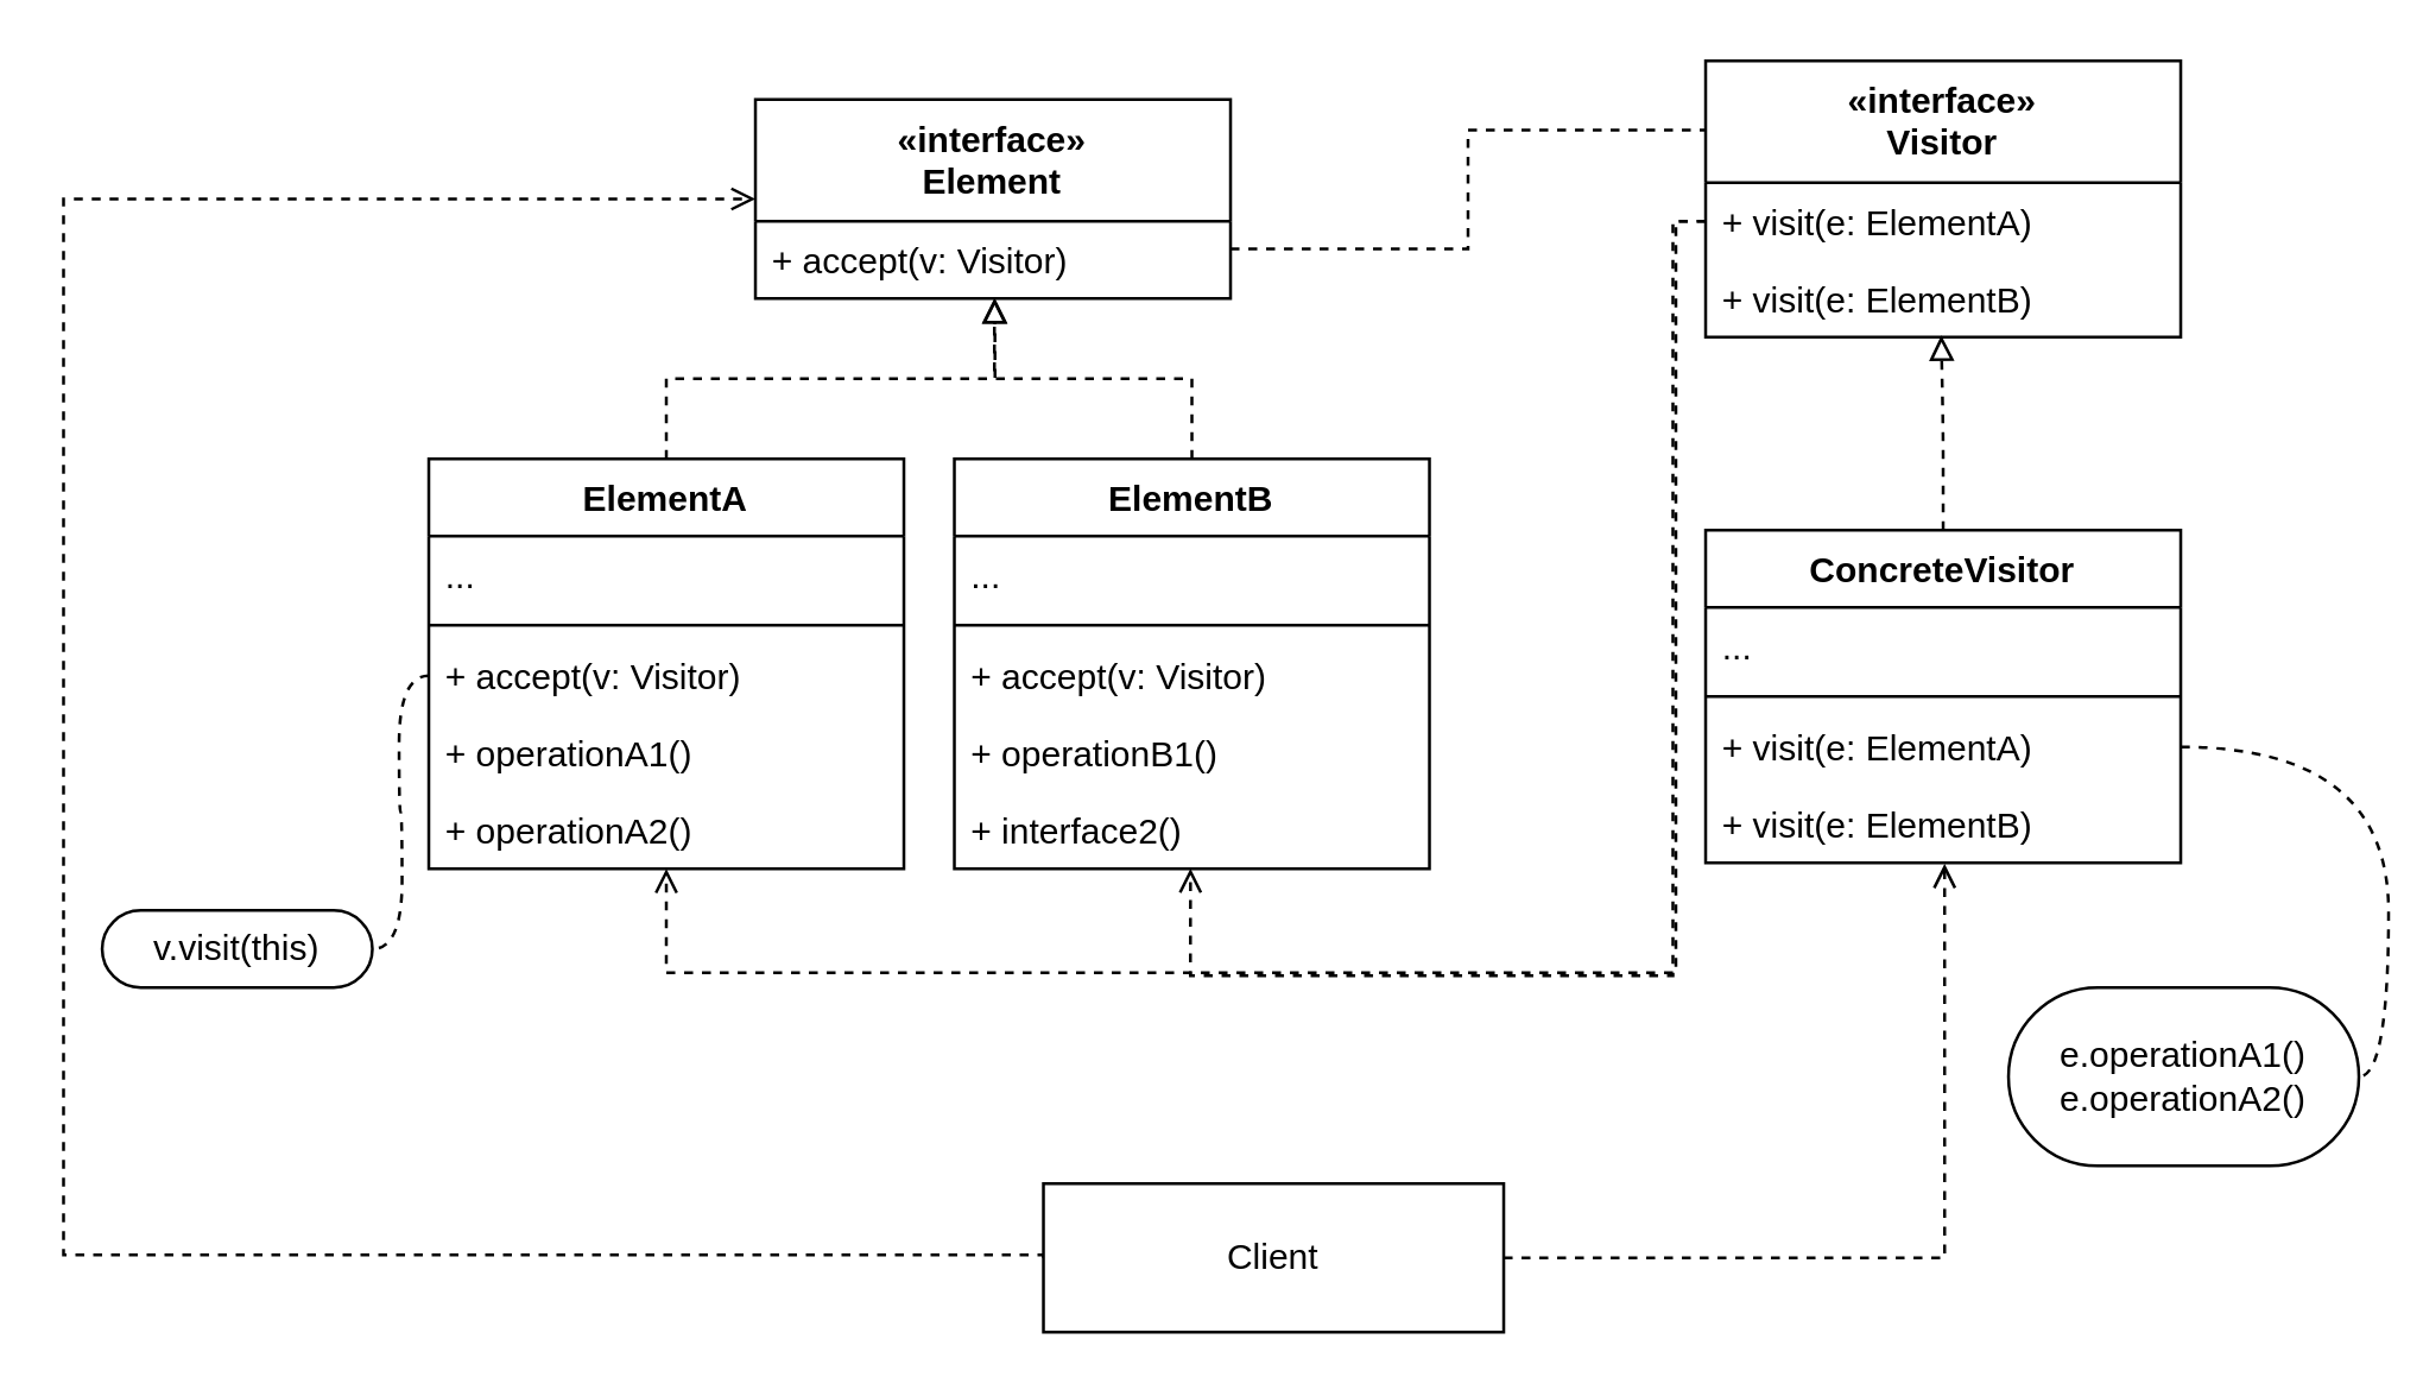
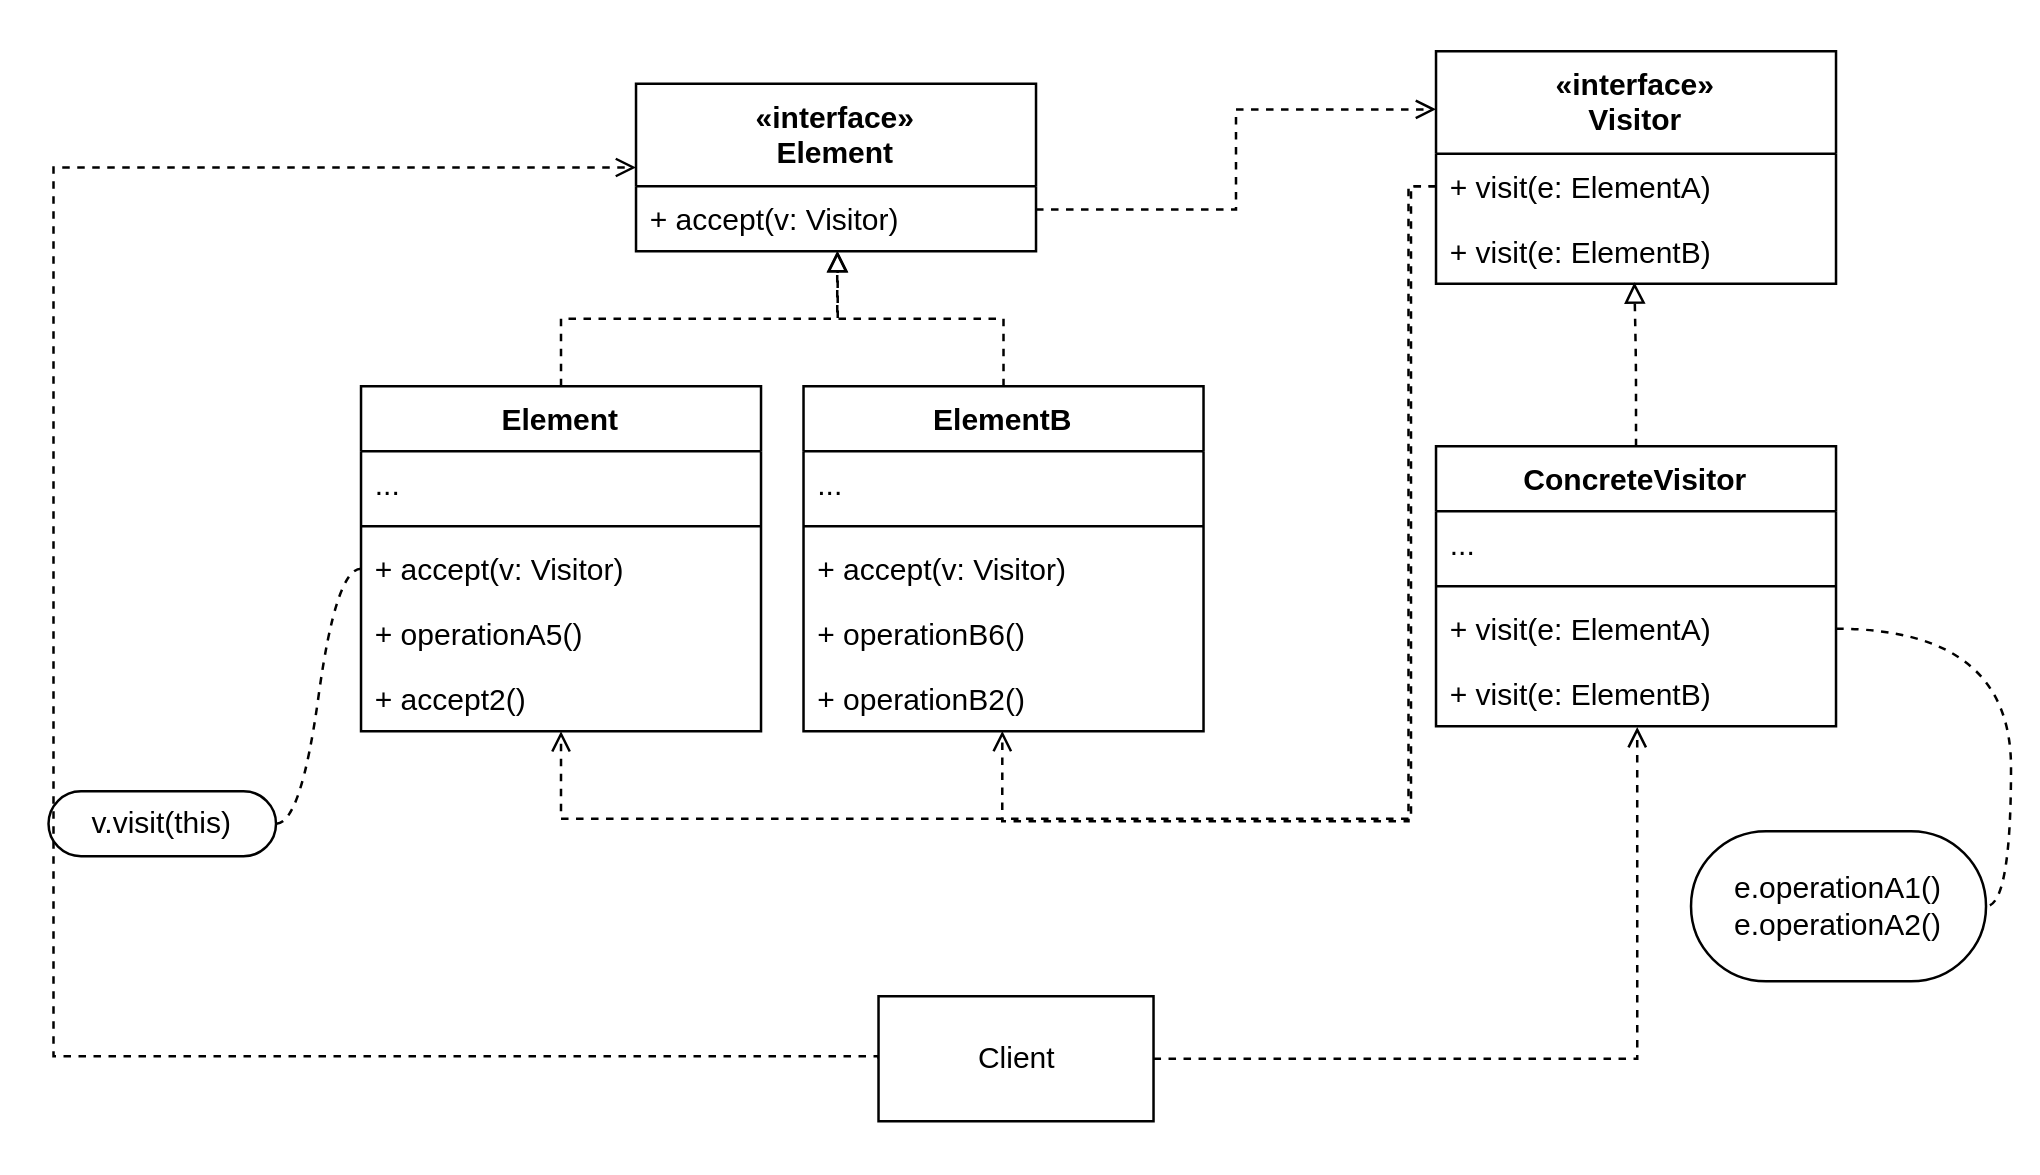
- <mxCell id="11" style="edgeStyle=orthogonalEdgeStyle;html=1;exitX=1;exitY=0.75;exitDx=0;exitDy=0;entryX=0;entryY=0.25;entryDx=0;entryDy=0;dashed=1;endArrow=none;endFill=0;rounded=0;" parent="1" source="12" target="2" edge="1"><mxGeometry relative="1" as="geometry" /></mxCell>
+ <mxCell id="11" style="edgeStyle=orthogonalEdgeStyle;html=1;exitX=1;exitY=0.75;exitDx=0;exitDy=0;entryX=0;entryY=0.25;entryDx=0;entryDy=0;dashed=1;endArrow=open;endFill=0;rounded=0;" parent="1" source="12" target="2" edge="1"><mxGeometry relative="1" as="geometry" /></mxCell>
- <mxCell id="15" value="ElementA" style="swimlane;fontStyle=1;align=center;verticalAlign=top;childLayout=stackLayout;horizontal=1;startSize=26;horizontalStack=0;resizeParent=1;resizeParentMax=0;resizeLast=0;collapsible=1;marginBottom=0;" parent="1" vertex="1"><mxGeometry x="143.91" y="154" width="160" height="138" as="geometry" /></mxCell>
+ <mxCell id="15" value="Element" style="swimlane;fontStyle=1;align=center;verticalAlign=top;childLayout=stackLayout;horizontal=1;startSize=26;horizontalStack=0;resizeParent=1;resizeParentMax=0;resizeLast=0;collapsible=1;marginBottom=0;" parent="1" vertex="1"><mxGeometry x="143.91" y="154" width="160" height="138" as="geometry" /></mxCell>
- <mxCell id="19" value="+ operationA1()" style="text;strokeColor=none;fillColor=none;align=left;verticalAlign=top;spacingLeft=4;spacingRight=4;overflow=hidden;rotatable=0;points=[[0,0.5],[1,0.5]];portConstraint=eastwest;" parent="15" vertex="1"><mxGeometry y="86" width="160" height="26" as="geometry" /></mxCell>
+ <mxCell id="19" value="+ operationA5()" style="text;strokeColor=none;fillColor=none;align=left;verticalAlign=top;spacingLeft=4;spacingRight=4;overflow=hidden;rotatable=0;points=[[0,0.5],[1,0.5]];portConstraint=eastwest;" parent="15" vertex="1"><mxGeometry y="86" width="160" height="26" as="geometry" /></mxCell>
- <mxCell id="26" value="+ operationB1()" style="text;strokeColor=none;fillColor=none;align=left;verticalAlign=top;spacingLeft=4;spacingRight=4;overflow=hidden;rotatable=0;points=[[0,0.5],[1,0.5]];portConstraint=eastwest;" parent="22" vertex="1"><mxGeometry y="86" width="160" height="26" as="geometry" /></mxCell>
+ <mxCell id="26" value="+ operationB6()" style="text;strokeColor=none;fillColor=none;align=left;verticalAlign=top;spacingLeft=4;spacingRight=4;overflow=hidden;rotatable=0;points=[[0,0.5],[1,0.5]];portConstraint=eastwest;" parent="22" vertex="1"><mxGeometry y="86" width="160" height="26" as="geometry" /></mxCell>
- <mxCell id="20" value="+ operationA2()" style="text;strokeColor=none;fillColor=none;align=left;verticalAlign=top;spacingLeft=4;spacingRight=4;overflow=hidden;rotatable=0;points=[[0,0.5],[1,0.5]];portConstraint=eastwest;" parent="15" vertex="1"><mxGeometry y="112" width="160" height="26" as="geometry" /></mxCell>
+ <mxCell id="20" value="+ accept2()" style="text;strokeColor=none;fillColor=none;align=left;verticalAlign=top;spacingLeft=4;spacingRight=4;overflow=hidden;rotatable=0;points=[[0,0.5],[1,0.5]];portConstraint=eastwest;" parent="15" vertex="1"><mxGeometry y="112" width="160" height="26" as="geometry" /></mxCell>
- <mxCell id="27" value="+ interface2()" style="text;strokeColor=none;fillColor=none;align=left;verticalAlign=top;spacingLeft=4;spacingRight=4;overflow=hidden;rotatable=0;points=[[0,0.5],[1,0.5]];portConstraint=eastwest;" parent="22" vertex="1"><mxGeometry y="112" width="160" height="26" as="geometry" /></mxCell>
+ <mxCell id="27" value="+ operationB2()" style="text;strokeColor=none;fillColor=none;align=left;verticalAlign=top;spacingLeft=4;spacingRight=4;overflow=hidden;rotatable=0;points=[[0,0.5],[1,0.5]];portConstraint=eastwest;" parent="22" vertex="1"><mxGeometry y="112" width="160" height="26" as="geometry" /></mxCell>
- <mxCell id="32" value="v.visit(this)" style="whiteSpace=wrap;html=1;rounded=1;arcSize=50;align=center;verticalAlign=middle;strokeWidth=1;autosize=1;spacing=4;treeFolding=1;treeMoving=1;newEdgeStyle={&quot;edgeStyle&quot;:&quot;entityRelationEdgeStyle&quot;,&quot;startArrow&quot;:&quot;none&quot;,&quot;endArrow&quot;:&quot;none&quot;,&quot;segment&quot;:10,&quot;curved&quot;:1};" parent="1" vertex="1"><mxGeometry x="33.91" y="306" width="91" height="26" as="geometry" /></mxCell>
+ <mxCell id="32" value="v.visit(this)" style="whiteSpace=wrap;html=1;rounded=1;arcSize=50;align=center;verticalAlign=middle;strokeWidth=1;autosize=1;spacing=4;treeFolding=1;treeMoving=1;newEdgeStyle={&quot;edgeStyle&quot;:&quot;entityRelationEdgeStyle&quot;,&quot;startArrow&quot;:&quot;none&quot;,&quot;endArrow&quot;:&quot;none&quot;,&quot;segment&quot;:10,&quot;curved&quot;:1};" parent="1" vertex="1"><mxGeometry x="18.91" y="316" width="91" height="26" as="geometry" /></mxCell>
- <mxCell id="36" value="Client" style="html=1;" parent="1" vertex="1"><mxGeometry x="350.91" y="398" width="155" height="50" as="geometry" /></mxCell>
+ <mxCell id="36" value="Client" style="html=1;" parent="1" vertex="1"><mxGeometry x="350.91" y="398" width="110" height="50" as="geometry" /></mxCell>
